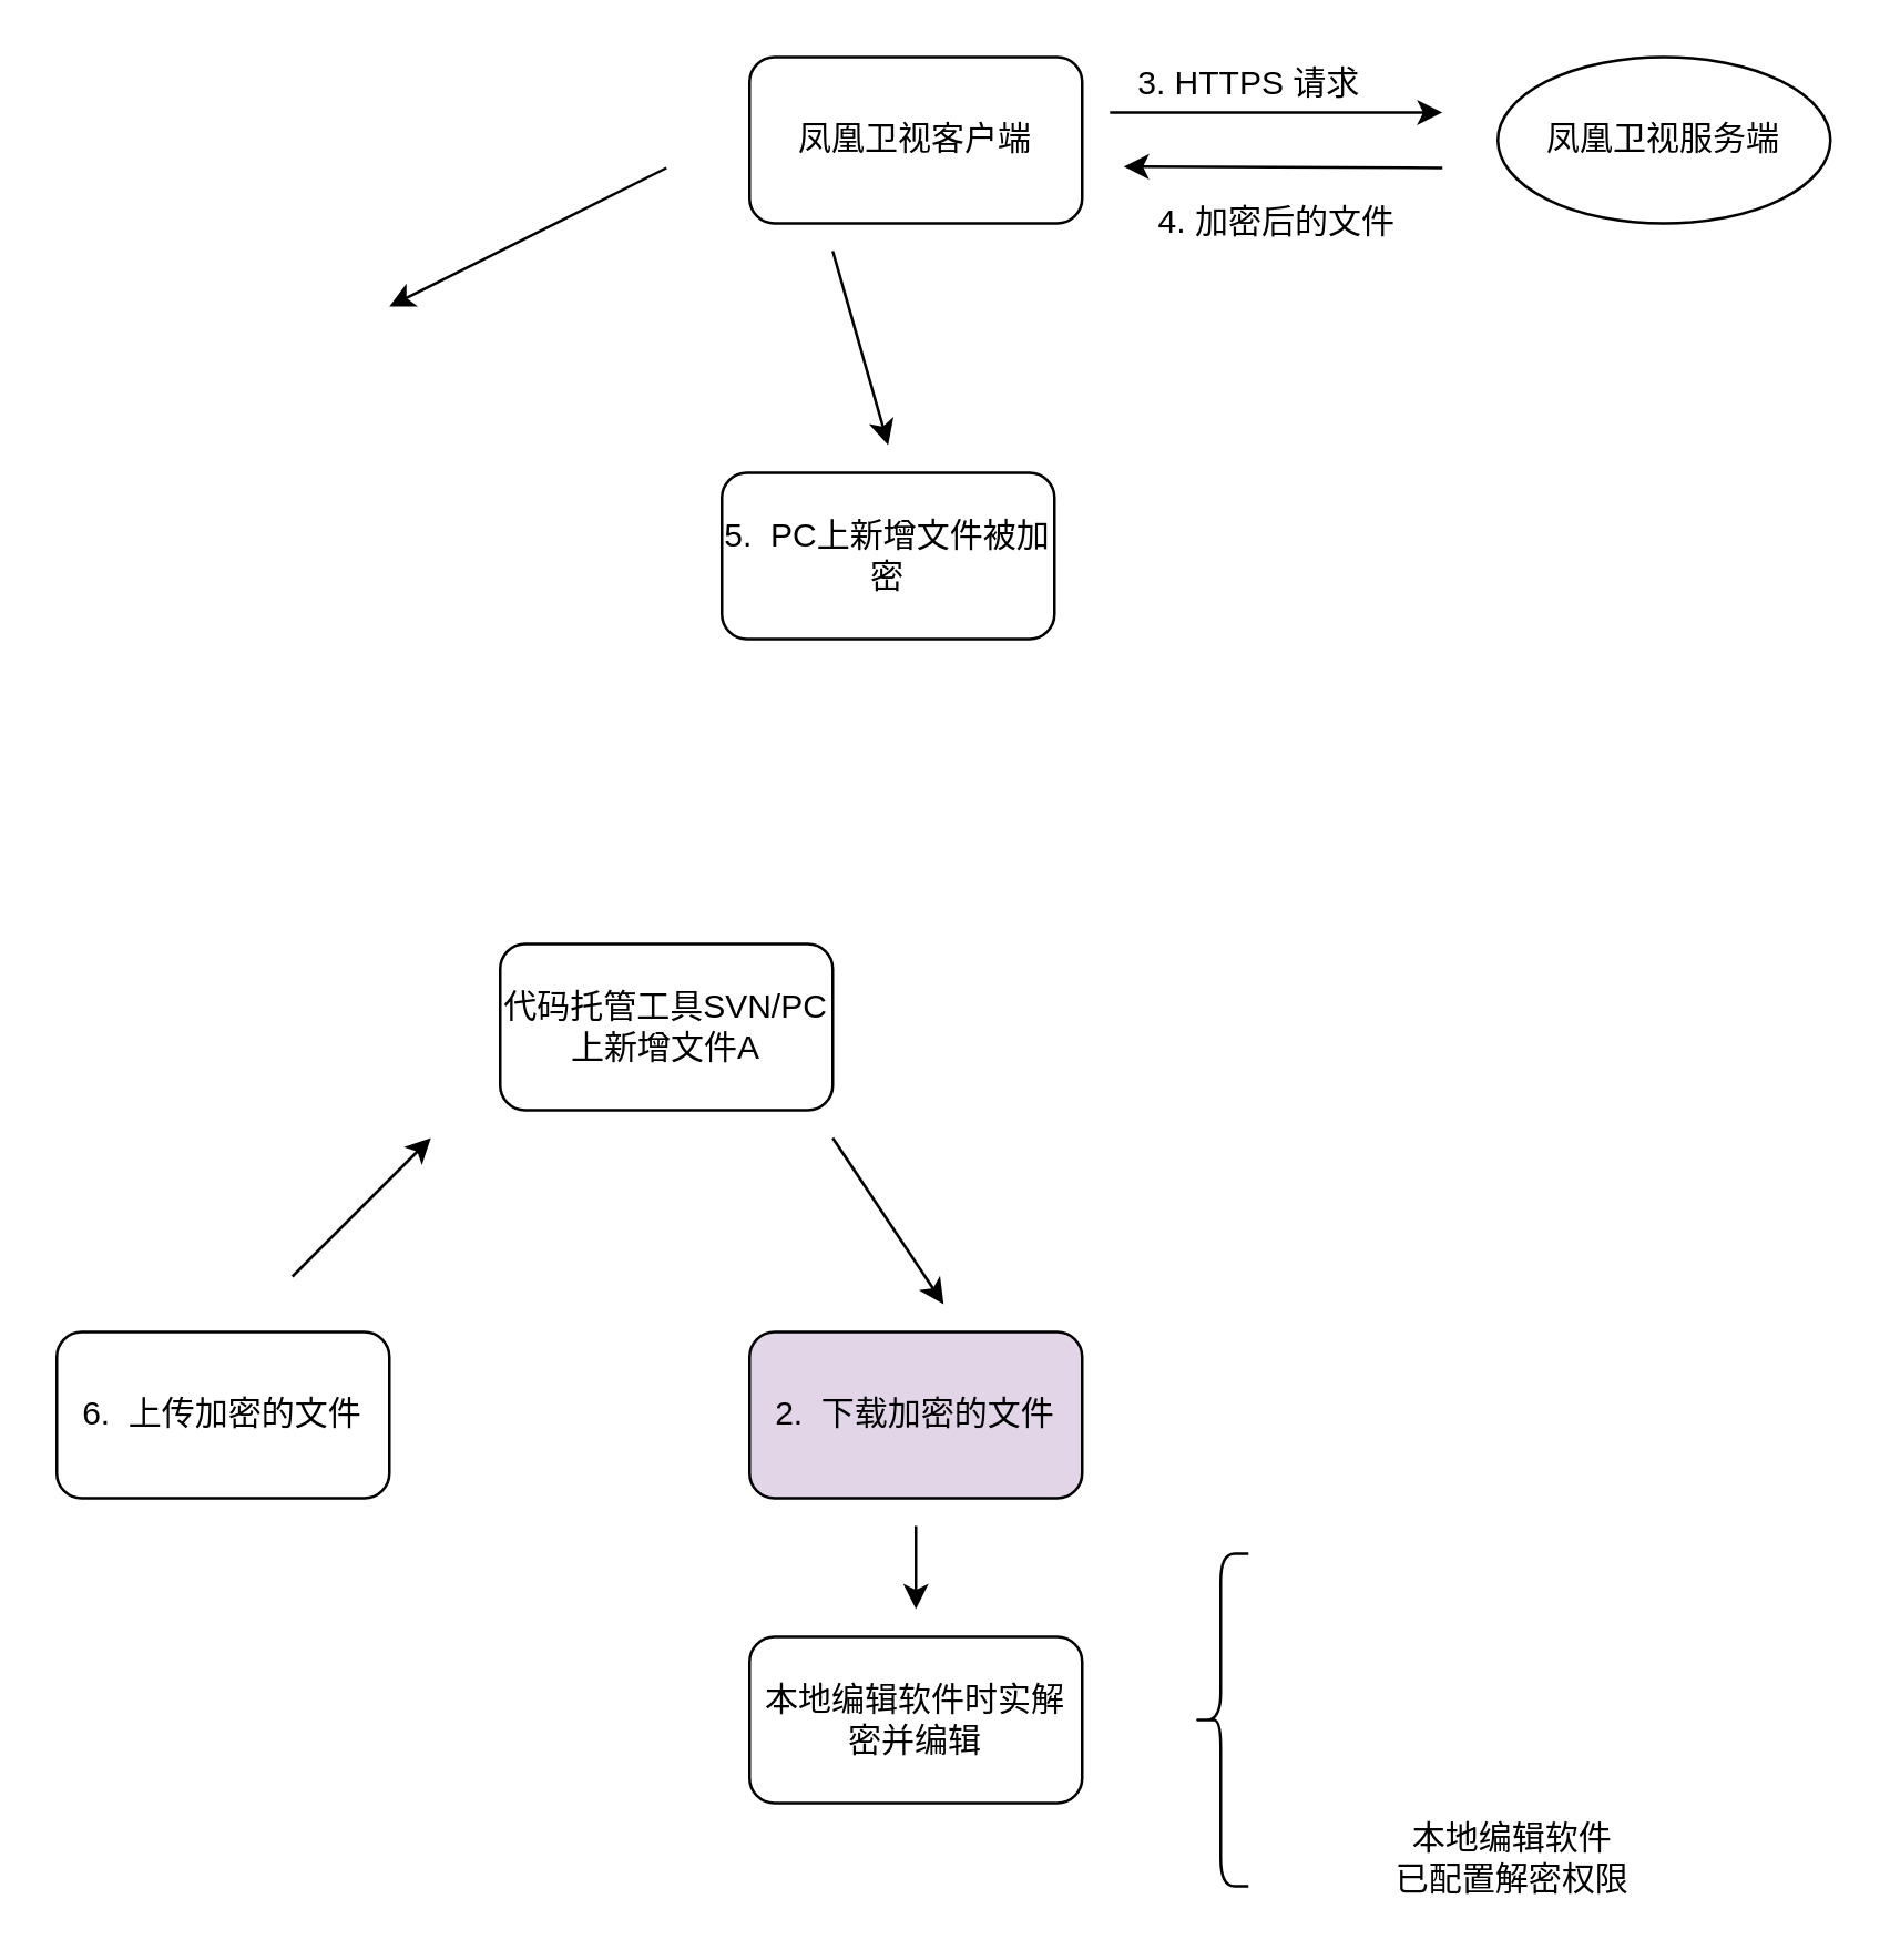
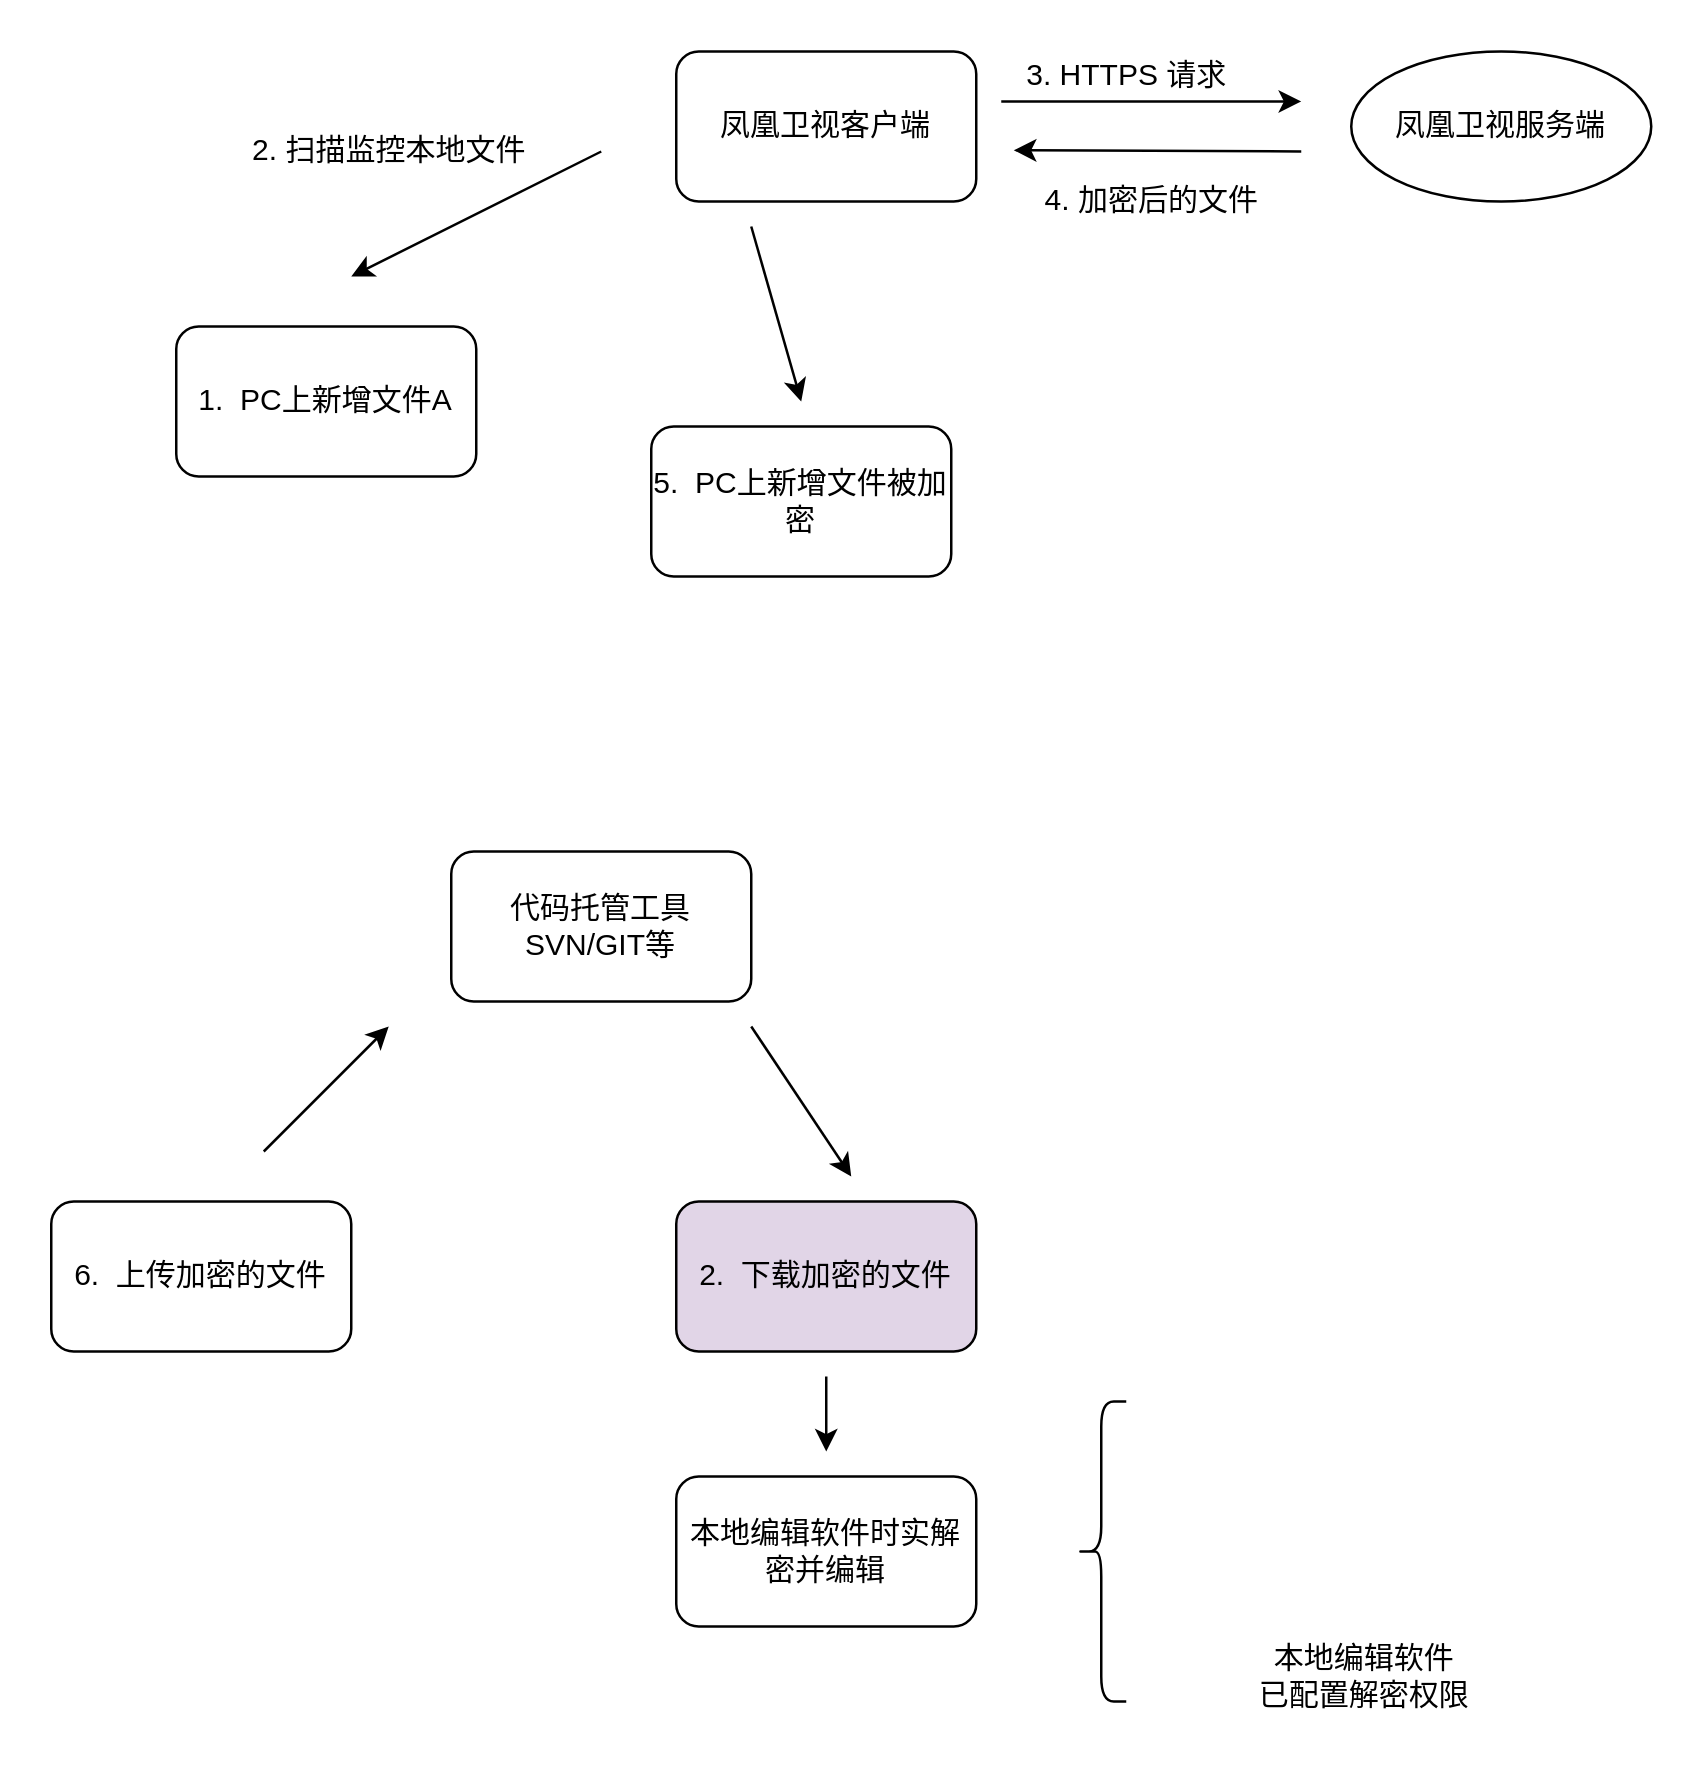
+ <mxCell id="5" value="2.&amp;nbsp;扫描监控本地文件" style="text;html=1;align=center;verticalAlign=middle;resizable=0;points=[];;autosize=1;" vertex="1" parent="1"><mxGeometry x="95" y="50" width="120" height="20" as="geometry" /></mxCell>
+ <mxCell id="2" value="1.&amp;nbsp; PC上新增文件A" style="rounded=1;whiteSpace=wrap;html=1;" vertex="1" parent="1"><mxGeometry x="70" y="130" width="120" height="60" as="geometry" /></mxCell>
- <mxCell id="13" value="代码托管工具SVN/PC上新增文件A" style="rounded=1;whiteSpace=wrap;html=1;" vertex="1" parent="1"><mxGeometry x="180" y="340" width="120" height="60" as="geometry" /></mxCell>
+ <mxCell id="13" value="代码托管工具SVN/GIT等" style="rounded=1;whiteSpace=wrap;html=1;" vertex="1" parent="1"><mxGeometry x="180" y="340" width="120" height="60" as="geometry" /></mxCell>
